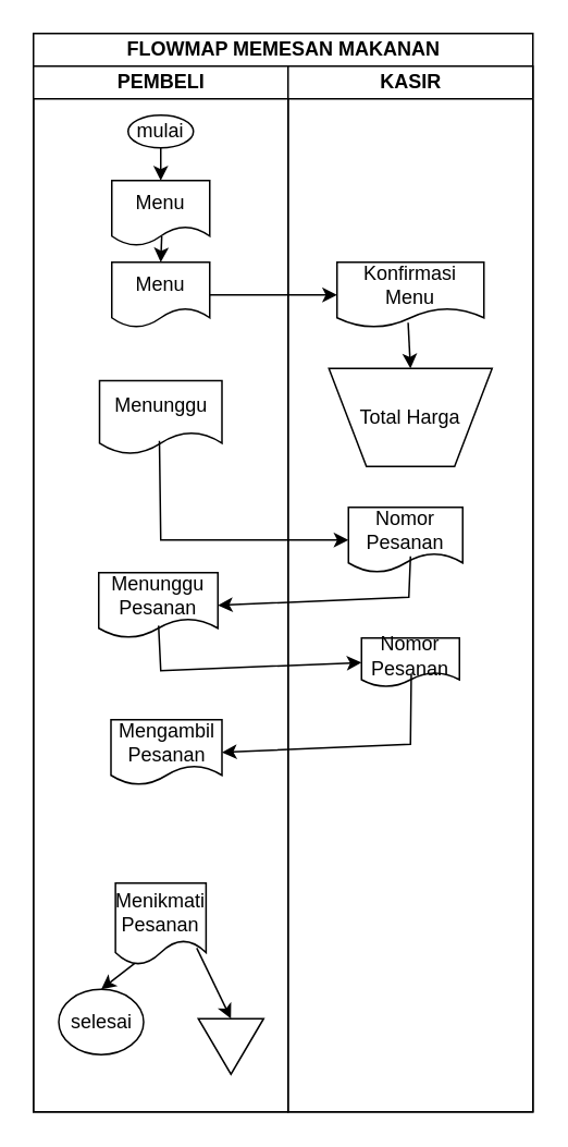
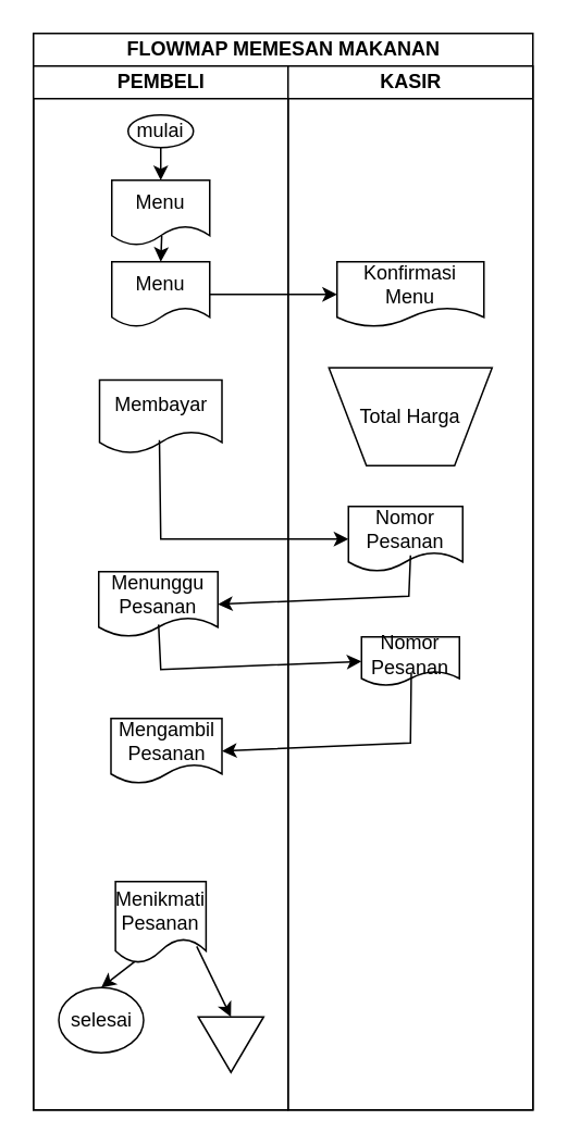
- <mxCell id="20" value="" style="endArrow=classic;html=1;rounded=0;exitX=0.484;exitY=0.924;exitDx=0;exitDy=0;exitPerimeter=0;entryX=0.5;entryY=0;entryDx=0;entryDy=0;" edge="1" parent="17" source="18" target="19"><mxGeometry width="50" height="50" relative="1" as="geometry"><mxPoint x="254" y="200" as="sourcePoint" /><mxPoint x="304" y="150" as="targetPoint" /></mxGeometry></mxCell>
- <mxCell id="13" value="Menunggu" style="shape=document;whiteSpace=wrap;html=1;boundedLbl=1;" vertex="1" parent="3"><mxGeometry x="40.5" y="192.5" width="75" height="45" as="geometry" /></mxCell>
+ <mxCell id="13" value="Membayar" style="shape=document;whiteSpace=wrap;html=1;boundedLbl=1;" vertex="1" parent="3"><mxGeometry x="40.5" y="192.5" width="75" height="45" as="geometry" /></mxCell>
